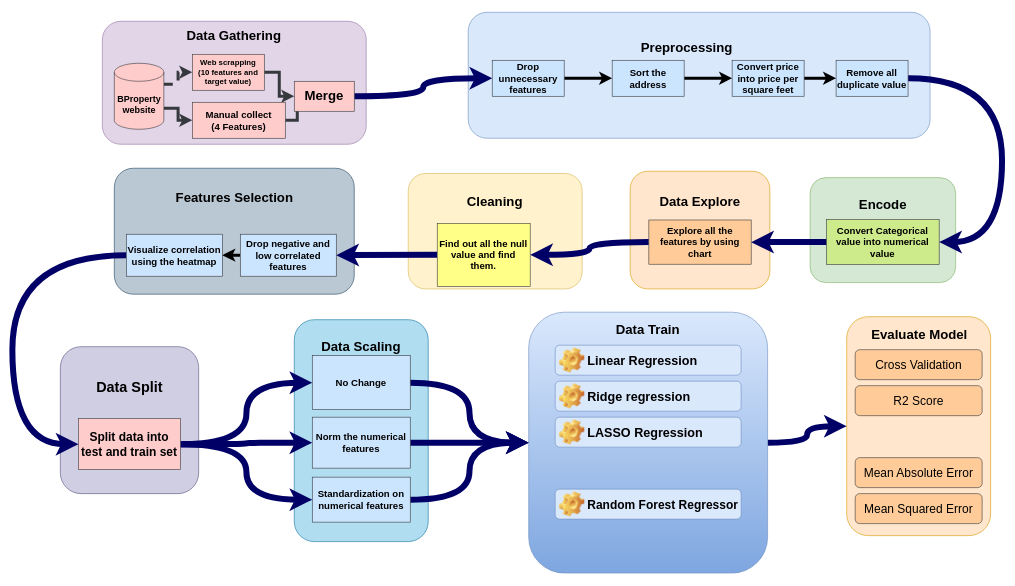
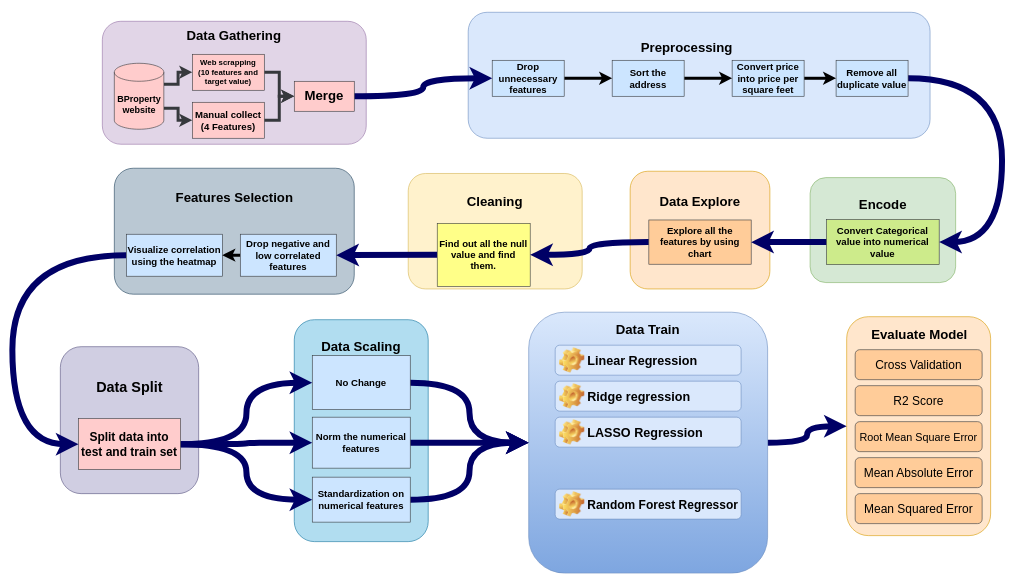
- <mxCell id="58" style="edgeStyle=orthogonalEdgeStyle;rounded=0;orthogonalLoop=1;jettySize=auto;html=1;exitX=1;exitY=0;exitDx=0;exitDy=35;exitPerimeter=0;entryX=0;entryY=0.5;entryDx=0;entryDy=0;strokeWidth=5;fillColor=#ffcccc;strokeColor=#36393d;dashed=1;" parent="1" source="59" target="61" edge="1"><mxGeometry relative="1" as="geometry" /></mxCell>
+ <mxCell id="58" style="edgeStyle=orthogonalEdgeStyle;rounded=0;orthogonalLoop=1;jettySize=auto;html=1;exitX=1;exitY=0;exitDx=0;exitDy=35;exitPerimeter=0;entryX=0;entryY=0.5;entryDx=0;entryDy=0;strokeWidth=5;fillColor=#ffcccc;strokeColor=#36393d;" parent="1" source="59" target="61" edge="1"><mxGeometry relative="1" as="geometry" /></mxCell>
- <mxCell id="63" value="&lt;div style=&quot;font-size: 16px&quot;&gt;&lt;font style=&quot;font-size: 16px&quot;&gt;Manual collect&lt;/font&gt;&lt;/div&gt;&lt;div style=&quot;font-size: 16px&quot;&gt;&lt;font style=&quot;font-size: 16px&quot;&gt;(4 Features)&lt;br&gt;&lt;/font&gt;&lt;/div&gt;" style="rounded=0;whiteSpace=wrap;html=1;fontStyle=1;fillColor=#ffcccc;strokeColor=#36393d;" parent="1" vertex="1"><mxGeometry x="320" y="170" width="155" height="60" as="geometry" /></mxCell>
+ <mxCell id="63" value="&lt;div style=&quot;font-size: 16px&quot;&gt;&lt;font style=&quot;font-size: 16px&quot;&gt;Manual collect&lt;/font&gt;&lt;/div&gt;&lt;div style=&quot;font-size: 16px&quot;&gt;&lt;font style=&quot;font-size: 16px&quot;&gt;(4 Features)&lt;br&gt;&lt;/font&gt;&lt;/div&gt;" style="rounded=0;whiteSpace=wrap;html=1;fontStyle=1;fillColor=#ffcccc;strokeColor=#36393d;" parent="1" vertex="1"><mxGeometry x="320" y="170" width="120" height="60" as="geometry" /></mxCell>
+ <mxCell id="6" value="&lt;font style=&quot;font-size: 18px&quot;&gt;&lt;span class=&quot;ILfuVd&quot;&gt;&lt;span class=&quot;hgKElc&quot;&gt;Root Mean Square Error&lt;/span&gt;&lt;/span&gt;&lt;/font&gt;" style="rounded=1;whiteSpace=wrap;html=1;shadow=0;glass=0;labelBackgroundColor=none;labelBorderColor=none;fontSize=20;fillColor=#ffcc99;strokeColor=#36393d;" parent="1" vertex="1"><mxGeometry x="1425.17" y="702.5" width="211.66" height="50" as="geometry" /></mxCell>
